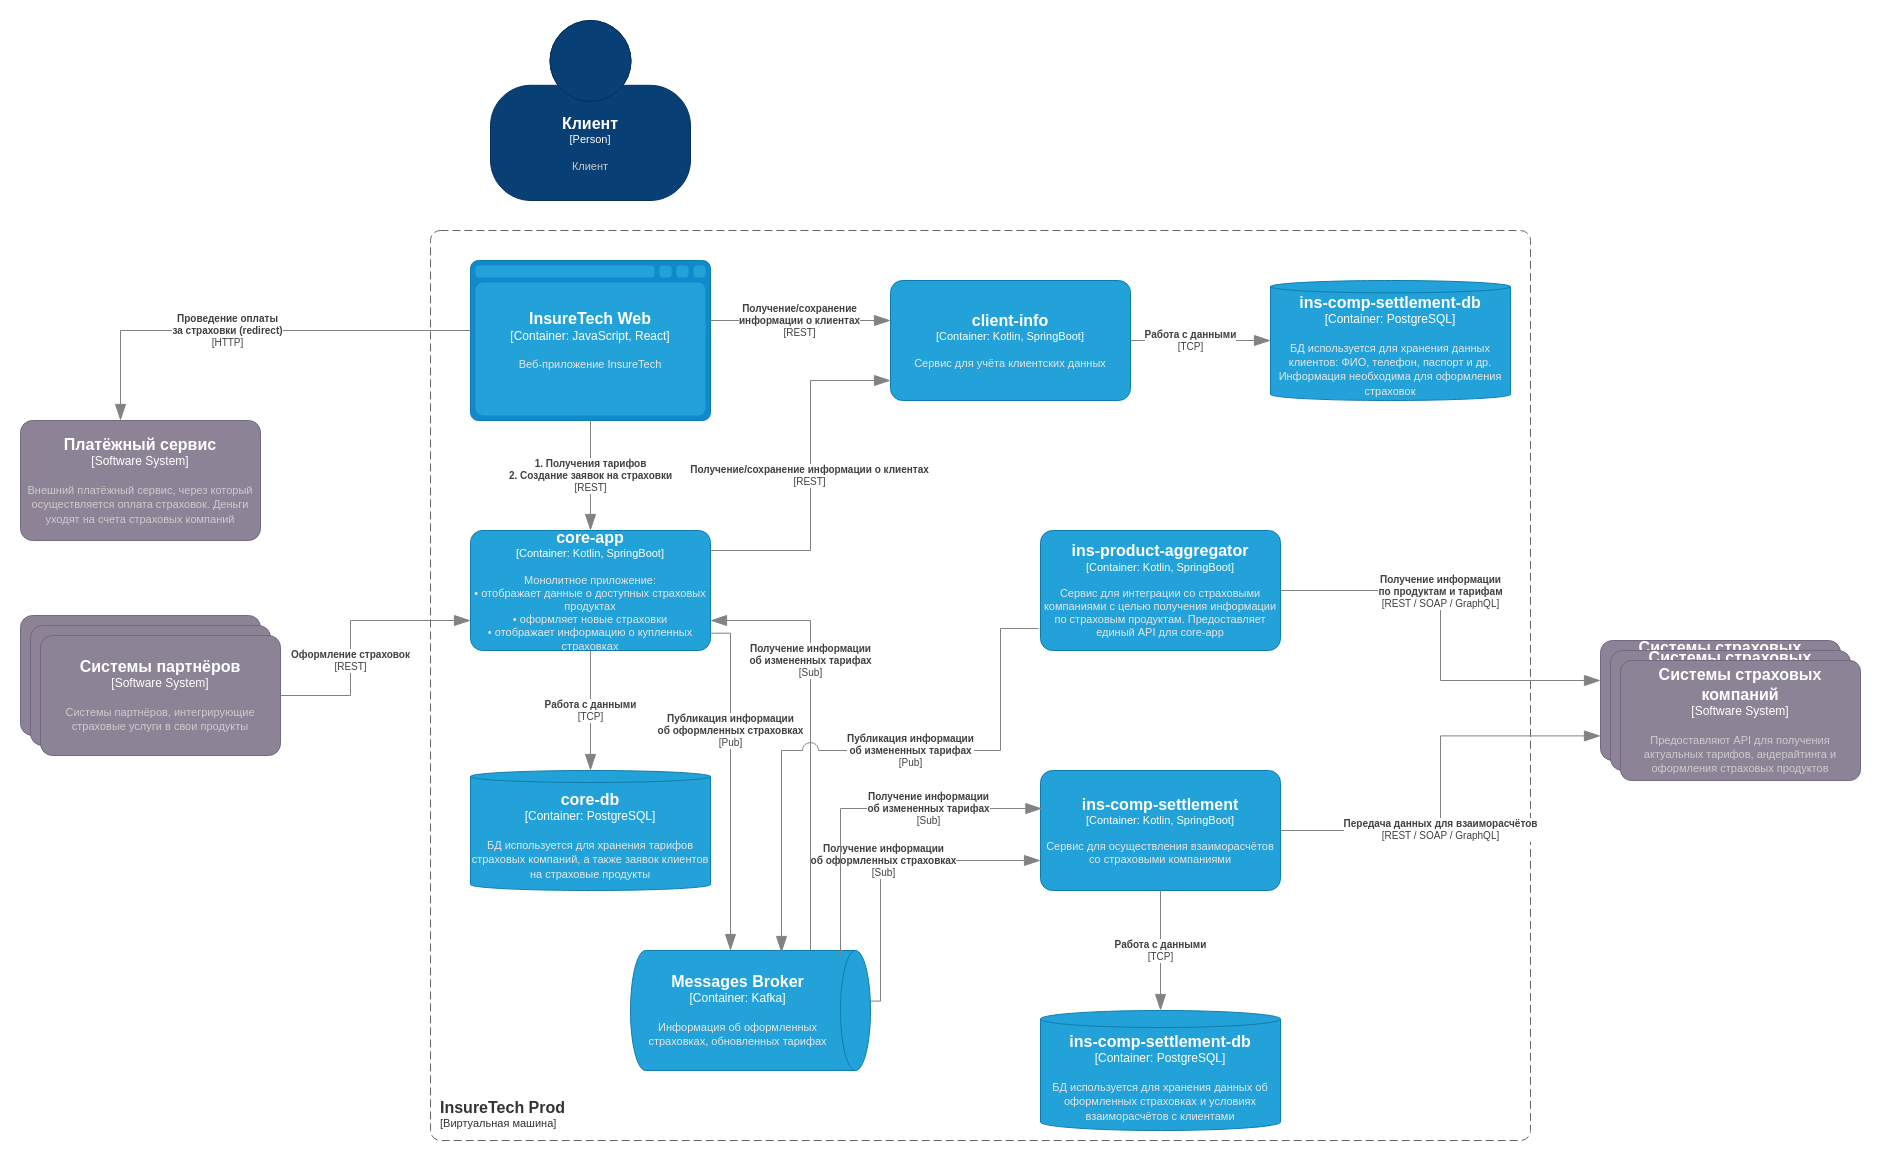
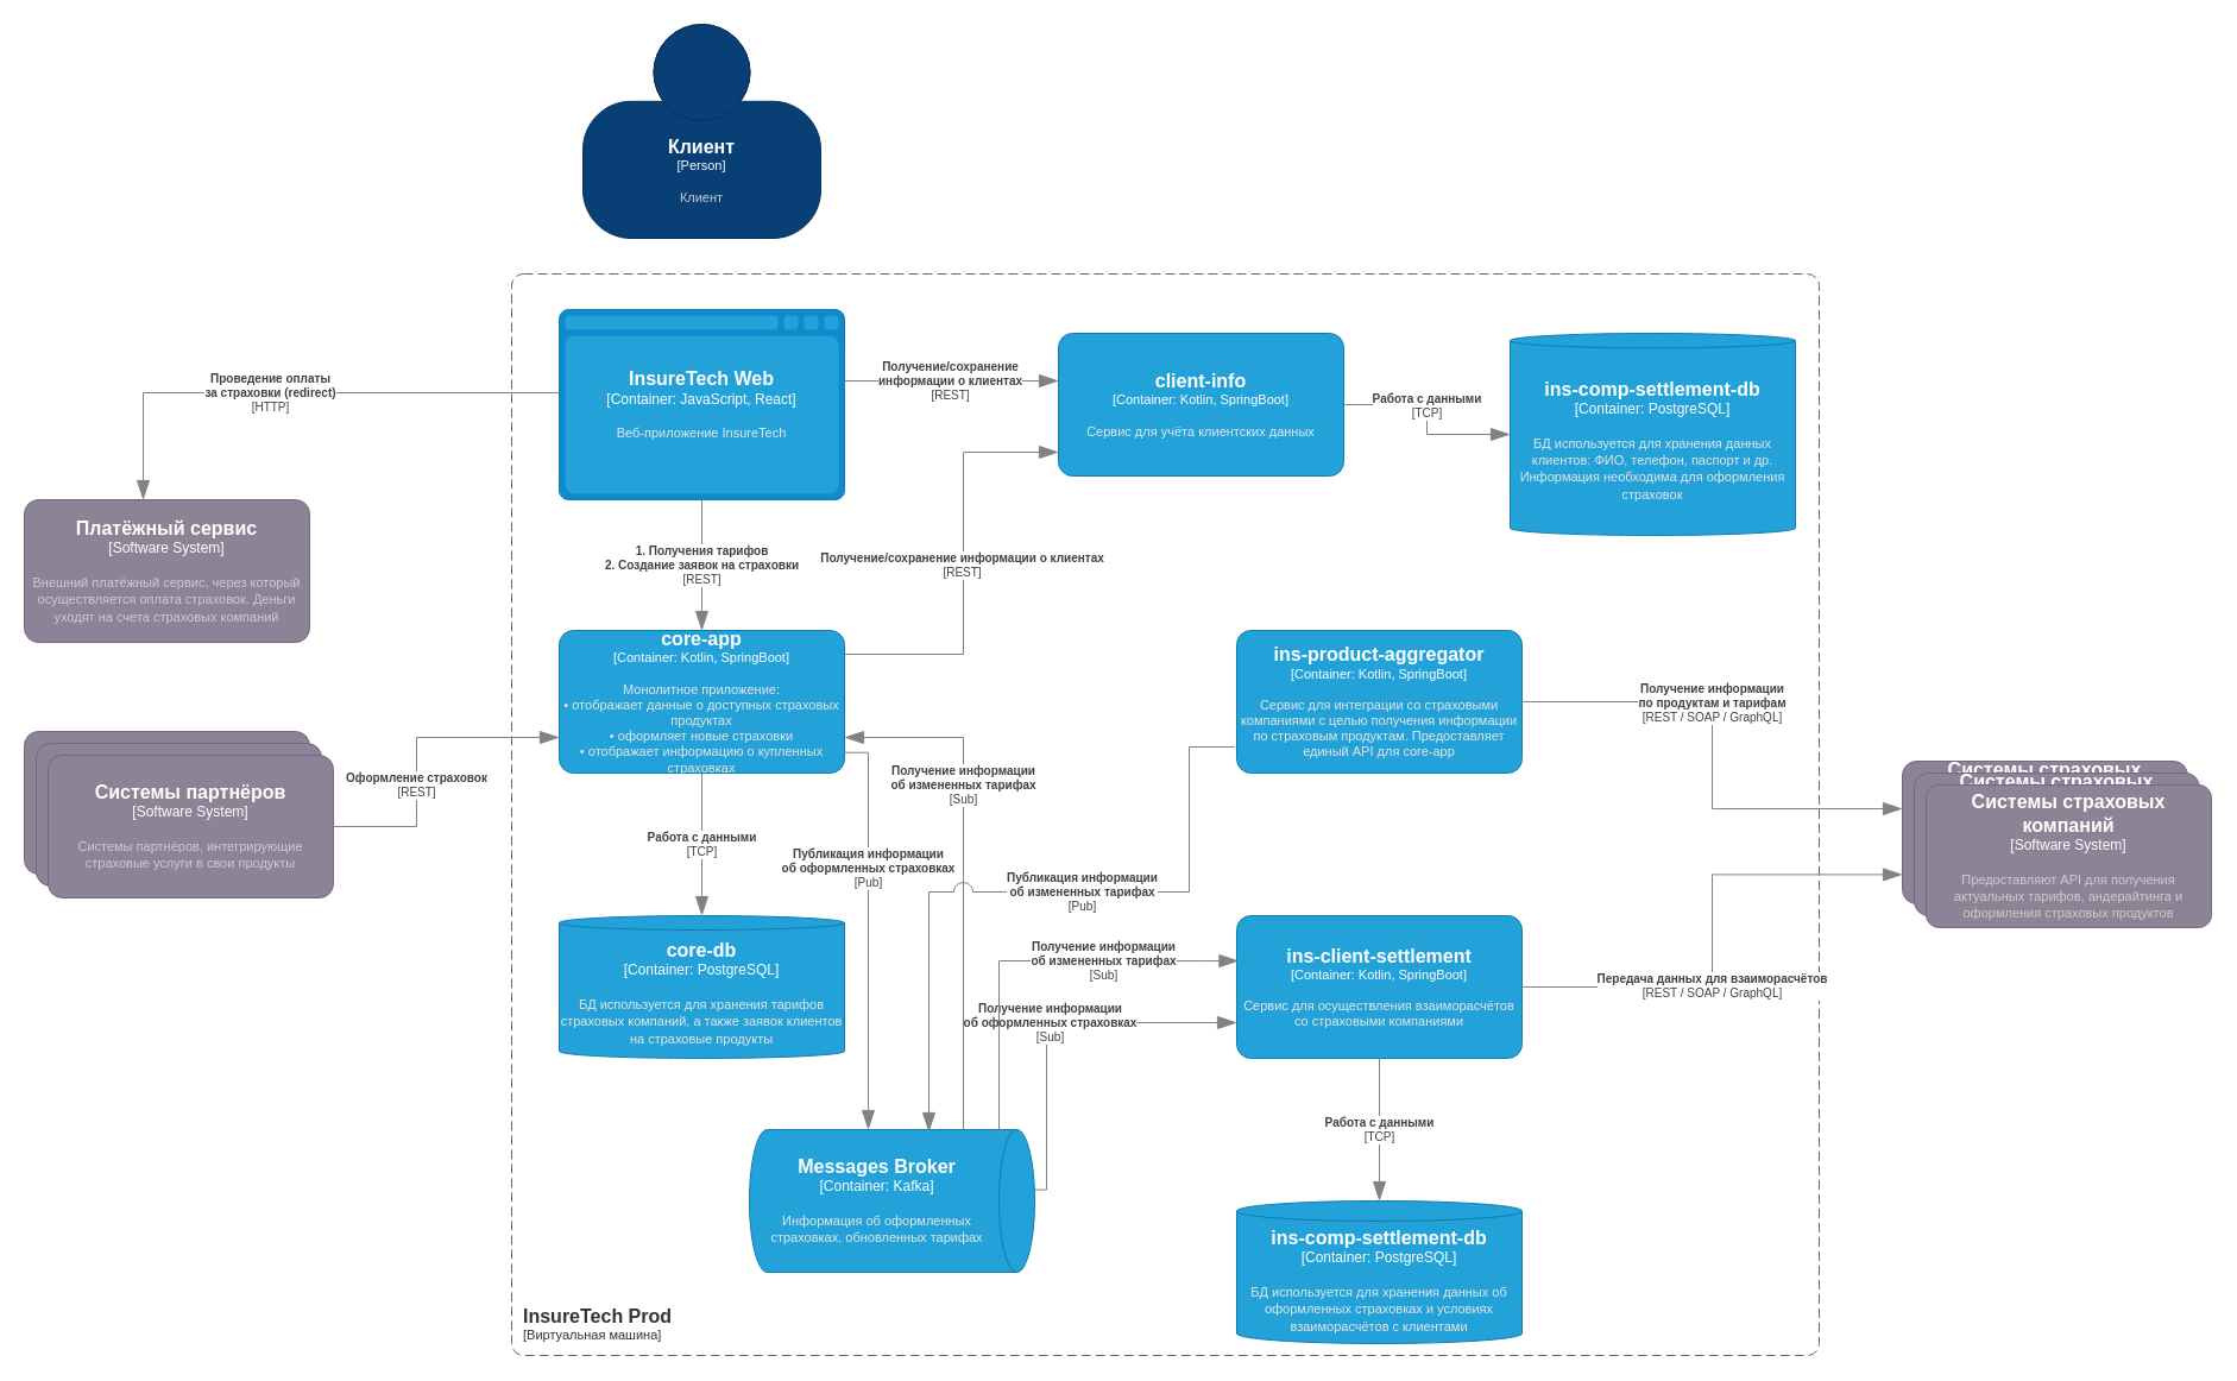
- <mxCell id="26" value="&lt;font style=&quot;font-size: 16px&quot;&gt;&lt;b&gt;ins-comp-settlement-db&lt;/b&gt;&lt;/font&gt;&lt;div&gt;[Container:&amp;nbsp;PostgreSQL]&lt;/div&gt;&lt;br&gt;&lt;div&gt;&lt;font style=&quot;font-size: 11px&quot;&gt;&lt;font color=&quot;#E6E6E6&quot;&gt;БД используется для хранения данных клиентов: ФИО, телефон, паспорт и др. Информация необходима для оформления страховок&lt;/font&gt;&lt;/div&gt;" style="shape=cylinder3;size=6.172;whiteSpace=wrap;html=1;boundedLbl=1;rounded=0;labelBackgroundColor=none;fillColor=#23A2D9;fontSize=12;fontColor=#ffffff;align=center;strokeColor=#0E7DAD;metaEdit=1;points=[[0.5,0,0],[1,0.25,0],[1,0.5,0],[1,0.75,0],[0.5,1,0],[0,0.75,0],[0,0.5,0],[0,0.25,0]];resizable=0;" parent="1" vertex="1"><mxGeometry x="1270" y="280" width="240" height="120" as="geometry" /></mxCell>
+ <mxCell id="26" value="&lt;font style=&quot;font-size: 16px&quot;&gt;&lt;b&gt;ins-comp-settlement-db&lt;/b&gt;&lt;/font&gt;&lt;div&gt;[Container:&amp;nbsp;PostgreSQL]&lt;/div&gt;&lt;br&gt;&lt;div&gt;&lt;font style=&quot;font-size: 11px&quot;&gt;&lt;font color=&quot;#E6E6E6&quot;&gt;БД используется для хранения данных клиентов: ФИО, телефон, паспорт и др. Информация необходима для оформления страховок&lt;/font&gt;&lt;/div&gt;" style="shape=cylinder3;size=6.172;whiteSpace=wrap;html=1;boundedLbl=1;rounded=0;labelBackgroundColor=none;fillColor=#23A2D9;fontSize=12;fontColor=#ffffff;align=center;strokeColor=#0E7DAD;metaEdit=1;points=[[0.5,0,0],[1,0.25,0],[1,0.5,0],[1,0.75,0],[0.5,1,0],[0,0.75,0],[0,0.5,0],[0,0.25,0]];resizable=0;" parent="1" vertex="1"><mxGeometry x="1270" y="280" width="240" height="170" as="geometry" /></mxCell>
- <mxCell id="17" value="&lt;font style=&quot;font-size: 16px&quot;&gt;&lt;b&gt;ins-comp-settlement&lt;/b&gt;&lt;/font&gt;&lt;div&gt;[Container: Kotlin, SpringBoot]&lt;/div&gt;&lt;br&gt;&lt;div&gt;&lt;font style=&quot;font-size: 11px&quot;&gt;&lt;font color=&quot;#E6E6E6&quot;&gt;Сервис для осуществления взаиморасчётов со страховыми компаниями&lt;/font&gt;&lt;/div&gt;" style="rounded=1;whiteSpace=wrap;html=1;fontSize=11;labelBackgroundColor=none;fillColor=#23A2D9;fontColor=#ffffff;align=center;arcSize=10;strokeColor=#0E7DAD;metaEdit=1;resizable=0;points=[[0.25,0,0],[0.5,0,0],[0.75,0,0],[1,0.25,0],[1,0.5,0],[1,0.75,0],[0.75,1,0],[0.5,1,0],[0.25,1,0],[0,0.75,0],[0,0.5,0],[0,0.25,0]];" parent="1" vertex="1"><mxGeometry x="1040" y="770" width="240" height="120" as="geometry" /></mxCell>
+ <mxCell id="17" value="&lt;font style=&quot;font-size: 16px&quot;&gt;&lt;b&gt;ins-client-settlement&lt;/b&gt;&lt;/font&gt;&lt;div&gt;[Container: Kotlin, SpringBoot]&lt;/div&gt;&lt;br&gt;&lt;div&gt;&lt;font style=&quot;font-size: 11px&quot;&gt;&lt;font color=&quot;#E6E6E6&quot;&gt;Сервис для осуществления взаиморасчётов со страховыми компаниями&lt;/font&gt;&lt;/div&gt;" style="rounded=1;whiteSpace=wrap;html=1;fontSize=11;labelBackgroundColor=none;fillColor=#23A2D9;fontColor=#ffffff;align=center;arcSize=10;strokeColor=#0E7DAD;metaEdit=1;resizable=0;points=[[0.25,0,0],[0.5,0,0],[0.75,0,0],[1,0.25,0],[1,0.5,0],[1,0.75,0],[0.75,1,0],[0.5,1,0],[0.25,1,0],[0,0.75,0],[0,0.5,0],[0,0.25,0]];" parent="1" vertex="1"><mxGeometry x="1040" y="770" width="240" height="120" as="geometry" /></mxCell>
